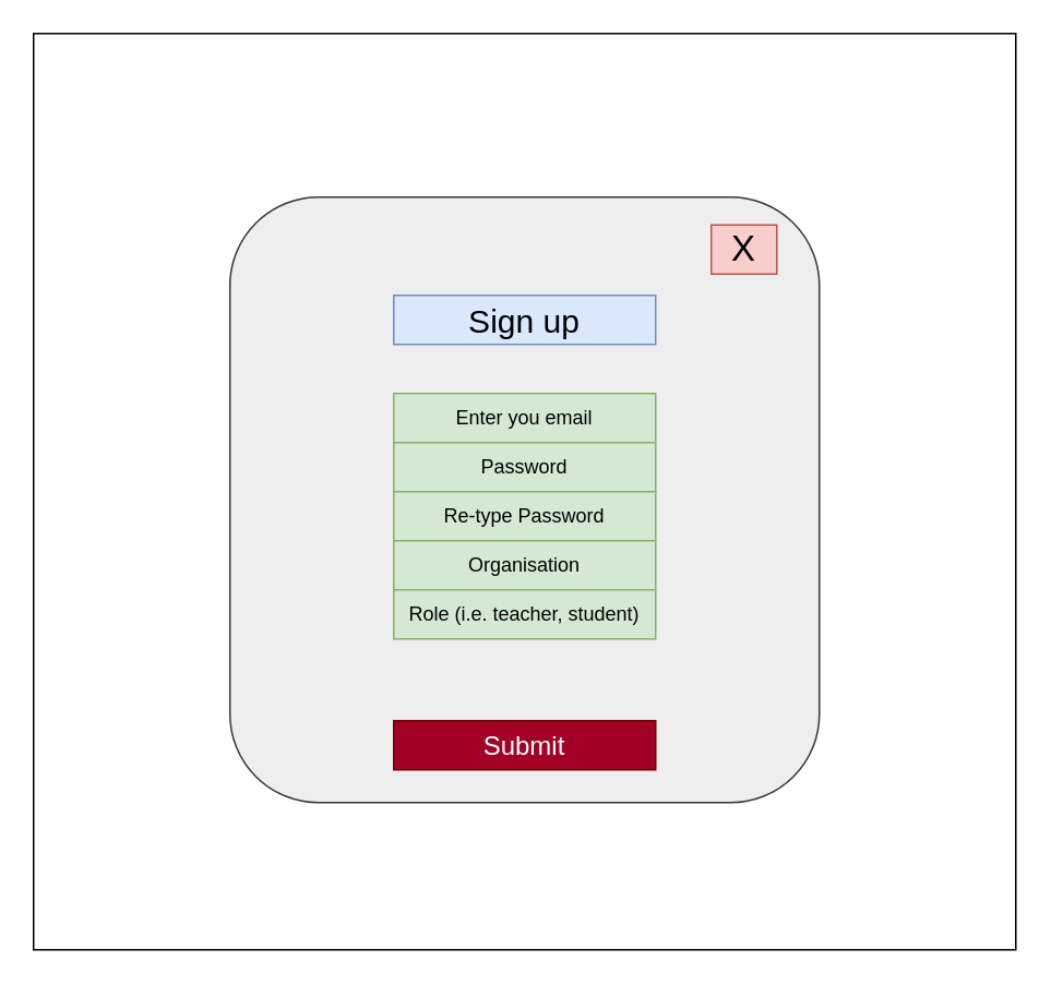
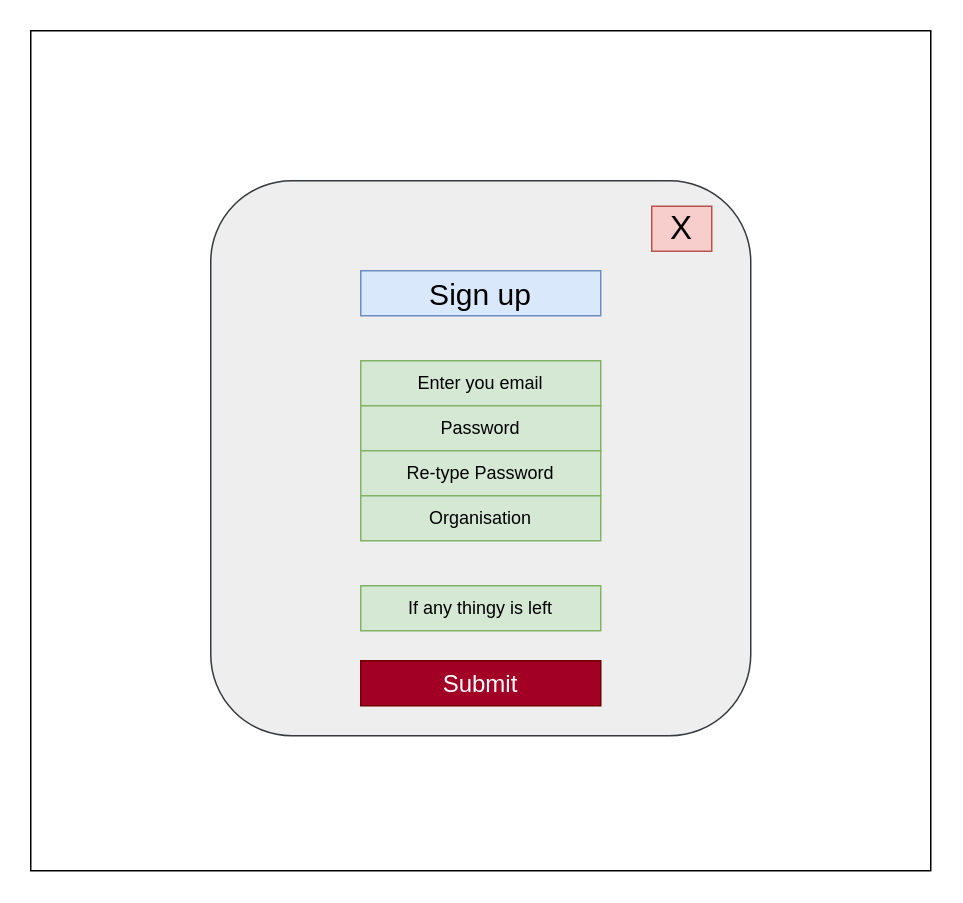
- <mxCell id="8" value="Role (i.e. teacher, student)" style="text;html=1;align=center;verticalAlign=middle;whiteSpace=wrap;rounded=0;fillColor=#d5e8d4;strokeColor=#82b366;" vertex="1" parent="1"><mxGeometry x="240" y="360" width="160" height="30" as="geometry" /></mxCell>
+ <mxCell id="10" value="If any thingy is left" style="text;html=1;align=center;verticalAlign=middle;whiteSpace=wrap;rounded=0;fillColor=#d5e8d4;strokeColor=#82b366;" vertex="1" parent="1"><mxGeometry x="240" y="390" width="160" height="30" as="geometry" /></mxCell>
